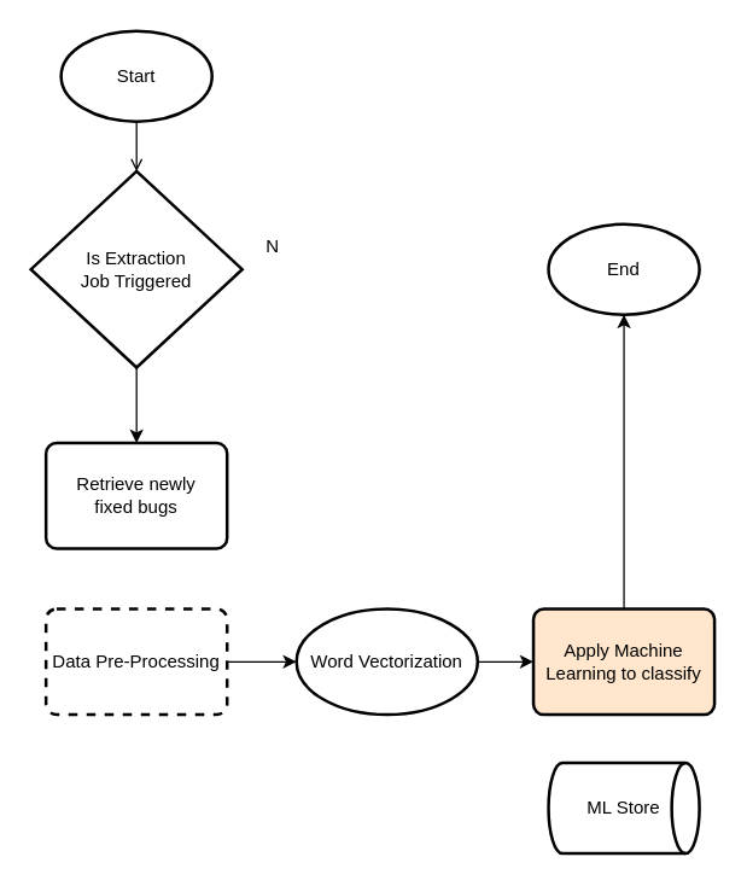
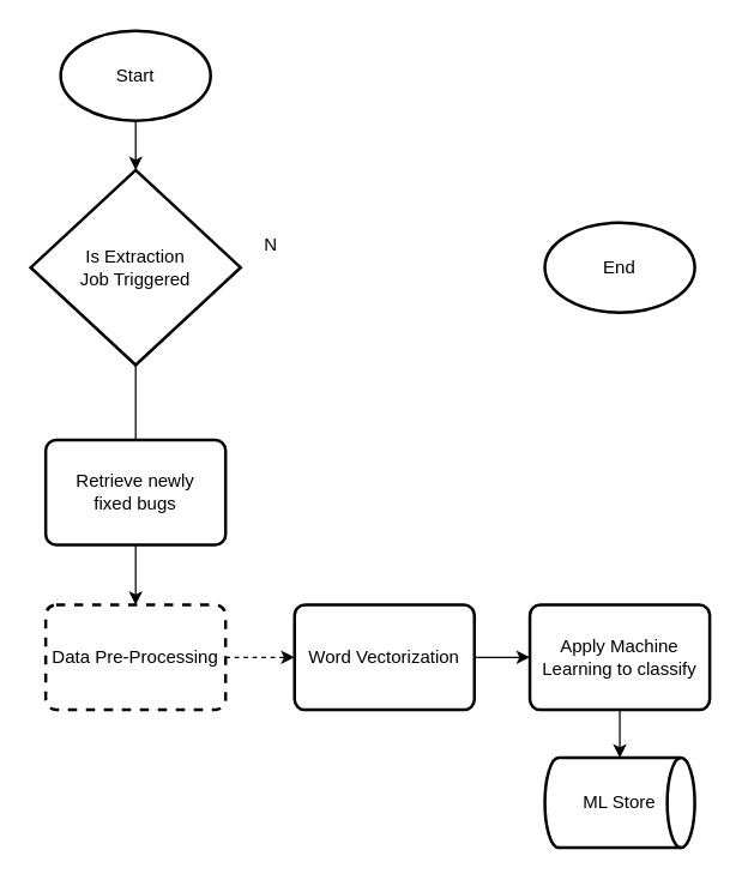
- <mxCell id="2" value="" style="edgeStyle=orthogonalEdgeStyle;rounded=0;orthogonalLoop=1;jettySize=auto;html=1;endArrow=open;" parent="1" source="3" target="7" edge="1"><mxGeometry relative="1" as="geometry" /></mxCell>
+ <mxCell id="2" value="" style="edgeStyle=orthogonalEdgeStyle;rounded=0;orthogonalLoop=1;jettySize=auto;html=1;" parent="1" source="3" target="7" edge="1"><mxGeometry relative="1" as="geometry" /></mxCell>
- <mxCell id="6" value="" style="edgeStyle=orthogonalEdgeStyle;rounded=0;orthogonalLoop=1;jettySize=auto;html=1;" parent="1" source="7" target="5" edge="1"><mxGeometry relative="1" as="geometry" /></mxCell>
+ <mxCell id="6" value="" style="edgeStyle=orthogonalEdgeStyle;rounded=0;orthogonalLoop=1;jettySize=auto;html=1;endArrow=none;" parent="1" source="7" target="5" edge="1"><mxGeometry relative="1" as="geometry" /></mxCell>
- <mxCell id="14" style="edgeStyle=orthogonalEdgeStyle;rounded=0;orthogonalLoop=1;jettySize=auto;html=1;entryX=0.5;entryY=1;entryDx=0;entryDy=0;entryPerimeter=0;" parent="1" source="15" target="8" edge="1"><mxGeometry relative="1" as="geometry" /></mxCell>
+ <mxCell id="4" value="" style="edgeStyle=orthogonalEdgeStyle;rounded=0;orthogonalLoop=1;jettySize=auto;html=1;" parent="1" source="5" target="10" edge="1"><mxGeometry relative="1" as="geometry" /></mxCell>
- <mxCell id="9" value="" style="edgeStyle=orthogonalEdgeStyle;rounded=0;orthogonalLoop=1;jettySize=auto;html=1;" parent="1" source="10" target="12" edge="1"><mxGeometry relative="1" as="geometry" /></mxCell>
+ <mxCell id="9" value="" style="edgeStyle=orthogonalEdgeStyle;rounded=0;orthogonalLoop=1;jettySize=auto;html=1;dashed=1;" parent="1" source="10" target="12" edge="1"><mxGeometry relative="1" as="geometry" /></mxCell>
- <mxCell id="12" value="Word Vectorization" style="ellipse;whiteSpace=wrap;html=1;absoluteArcSize=1;arcSize=14;strokeWidth=2;" parent="1" vertex="1"><mxGeometry x="196" y="403" width="120" height="70" as="geometry" /></mxCell>
+ <mxCell id="12" value="Word Vectorization" style="rounded=1;whiteSpace=wrap;html=1;absoluteArcSize=1;arcSize=14;strokeWidth=2;" parent="1" vertex="1"><mxGeometry x="196" y="403" width="120" height="70" as="geometry" /></mxCell>
- <mxCell id="15" value="Apply Machine Learning to classify" style="rounded=1;whiteSpace=wrap;html=1;absoluteArcSize=1;arcSize=14;strokeWidth=2;fillColor=#ffe6cc;" parent="1" vertex="1"><mxGeometry x="353" y="403" width="120" height="70" as="geometry" /></mxCell>
+ <mxCell id="15" value="Apply Machine Learning to classify" style="rounded=1;whiteSpace=wrap;html=1;absoluteArcSize=1;arcSize=14;strokeWidth=2;" parent="1" vertex="1"><mxGeometry x="353" y="403" width="120" height="70" as="geometry" /></mxCell>
+ <mxCell id="13" value="" style="edgeStyle=orthogonalEdgeStyle;rounded=0;orthogonalLoop=1;jettySize=auto;html=1;" parent="1" source="15" target="16" edge="1"><mxGeometry relative="1" as="geometry" /></mxCell>
